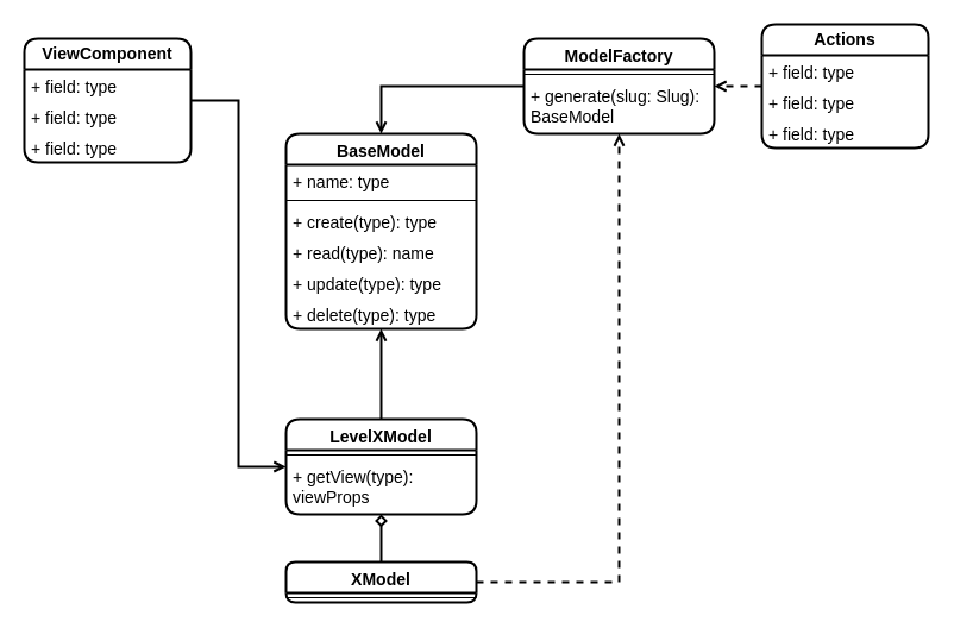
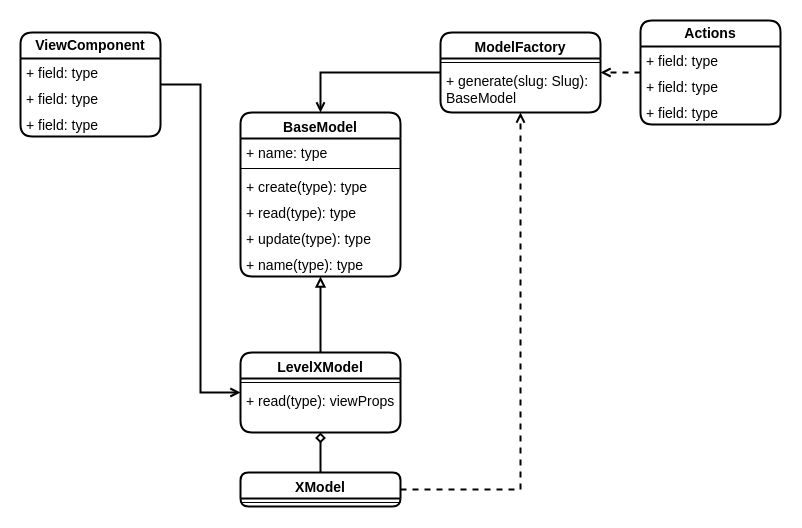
- <mxCell id="6" value="+ read(type): name" style="text;strokeColor=none;fillColor=none;align=left;verticalAlign=top;spacingLeft=4;spacingRight=4;overflow=hidden;rotatable=0;points=[[0,0.5],[1,0.5]];portConstraint=eastwest;whiteSpace=wrap;html=1;fontSize=14;fontFamily=Helvetica;fontColor=default;" vertex="1" parent="2"><mxGeometry y="86" width="160" height="26" as="geometry" /></mxCell>
+ <mxCell id="6" value="+ read(type): type" style="text;strokeColor=none;fillColor=none;align=left;verticalAlign=top;spacingLeft=4;spacingRight=4;overflow=hidden;rotatable=0;points=[[0,0.5],[1,0.5]];portConstraint=eastwest;whiteSpace=wrap;html=1;fontSize=14;fontFamily=Helvetica;fontColor=default;" vertex="1" parent="2"><mxGeometry y="86" width="160" height="26" as="geometry" /></mxCell>
- <mxCell id="8" value="+ delete(type): type" style="text;strokeColor=none;fillColor=none;align=left;verticalAlign=top;spacingLeft=4;spacingRight=4;overflow=hidden;rotatable=0;points=[[0,0.5],[1,0.5]];portConstraint=eastwest;whiteSpace=wrap;html=1;fontSize=14;fontFamily=Helvetica;fontColor=default;" vertex="1" parent="2"><mxGeometry y="138" width="160" height="26" as="geometry" /></mxCell>
+ <mxCell id="8" value="+ name(type): type" style="text;strokeColor=none;fillColor=none;align=left;verticalAlign=top;spacingLeft=4;spacingRight=4;overflow=hidden;rotatable=0;points=[[0,0.5],[1,0.5]];portConstraint=eastwest;whiteSpace=wrap;html=1;fontSize=14;fontFamily=Helvetica;fontColor=default;" vertex="1" parent="2"><mxGeometry y="138" width="160" height="26" as="geometry" /></mxCell>
- <mxCell id="9" style="edgeStyle=orthogonalEdgeStyle;rounded=0;orthogonalLoop=1;jettySize=auto;html=1;fontFamily=Helvetica;fontSize=14;fontColor=default;startSize=26;strokeWidth=2;endArrow=open;endFill=0;" edge="1" parent="1" source="10" target="2"><mxGeometry relative="1" as="geometry" /></mxCell>
+ <mxCell id="9" style="edgeStyle=orthogonalEdgeStyle;rounded=0;orthogonalLoop=1;jettySize=auto;html=1;fontFamily=Helvetica;fontSize=14;fontColor=default;startSize=26;strokeWidth=2;endArrow=block;endFill=0;" edge="1" parent="1" source="10" target="2"><mxGeometry relative="1" as="geometry" /></mxCell>
- <mxCell id="12" value="+ getView(type): viewProps" style="text;strokeColor=none;fillColor=none;align=left;verticalAlign=top;spacingLeft=4;spacingRight=4;overflow=hidden;rotatable=0;points=[[0,0.5],[1,0.5]];portConstraint=eastwest;whiteSpace=wrap;html=1;fontSize=14;fontFamily=Helvetica;fontColor=default;" vertex="1" parent="10"><mxGeometry y="34" width="160" height="46" as="geometry" /></mxCell>
+ <mxCell id="12" value="+ read(type): viewProps" style="text;strokeColor=none;fillColor=none;align=left;verticalAlign=top;spacingLeft=4;spacingRight=4;overflow=hidden;rotatable=0;points=[[0,0.5],[1,0.5]];portConstraint=eastwest;whiteSpace=wrap;html=1;fontSize=14;fontFamily=Helvetica;fontColor=default;" vertex="1" parent="10"><mxGeometry y="34" width="160" height="46" as="geometry" /></mxCell>
